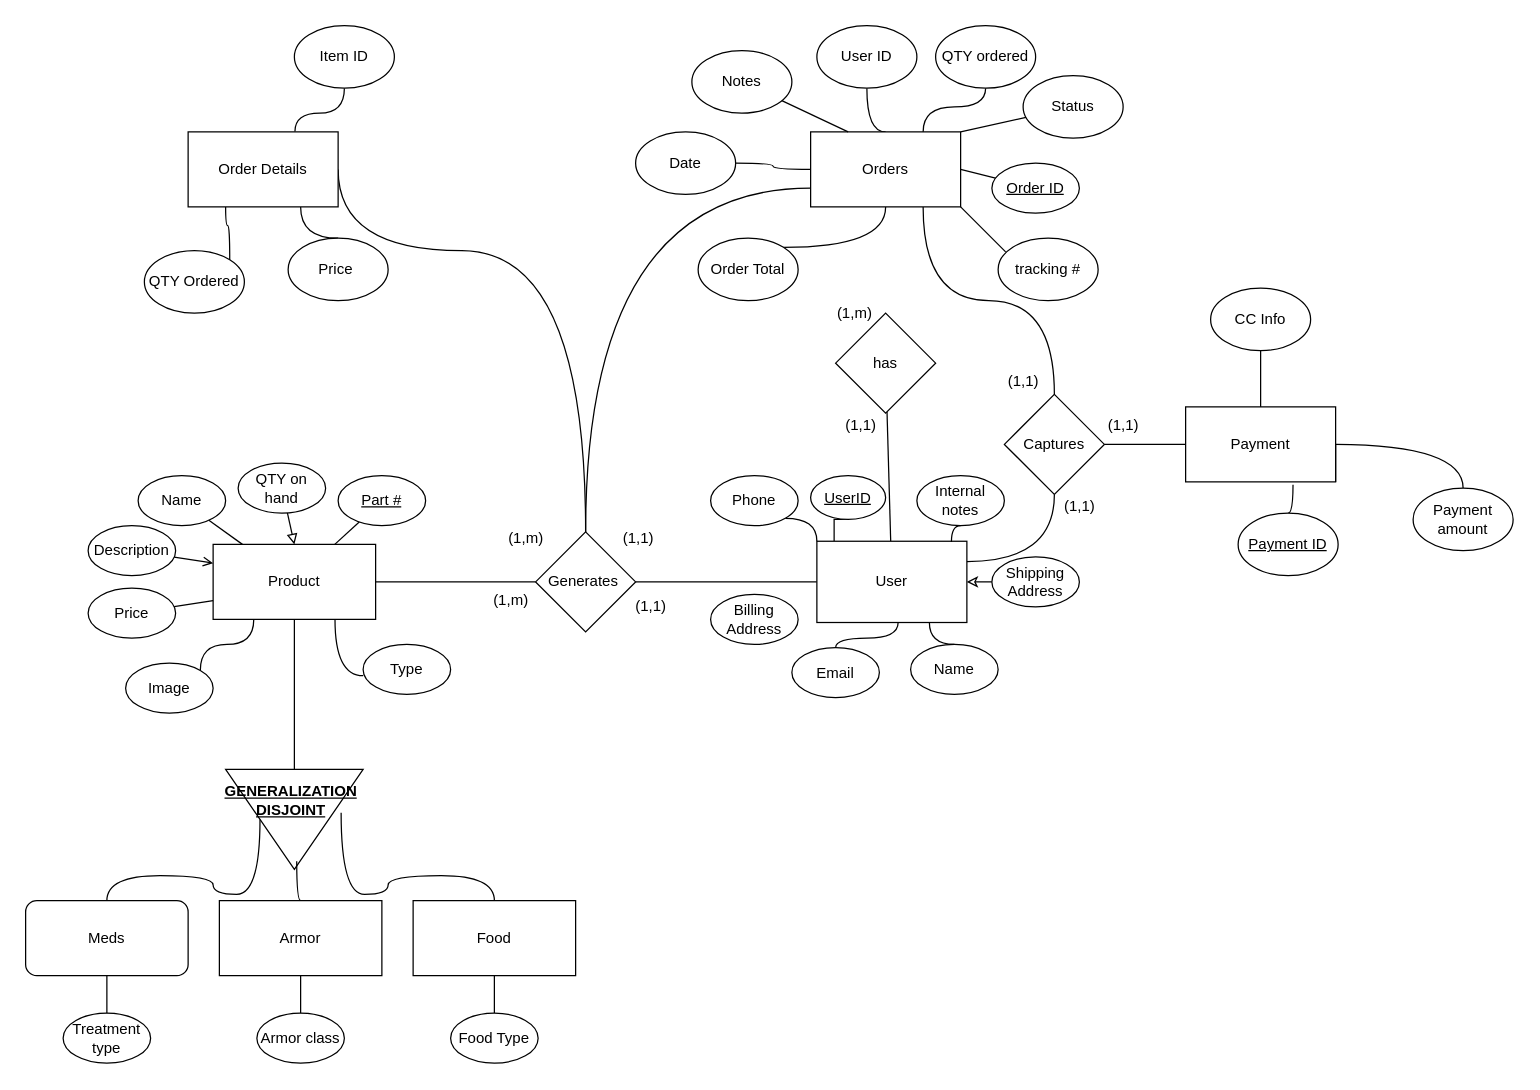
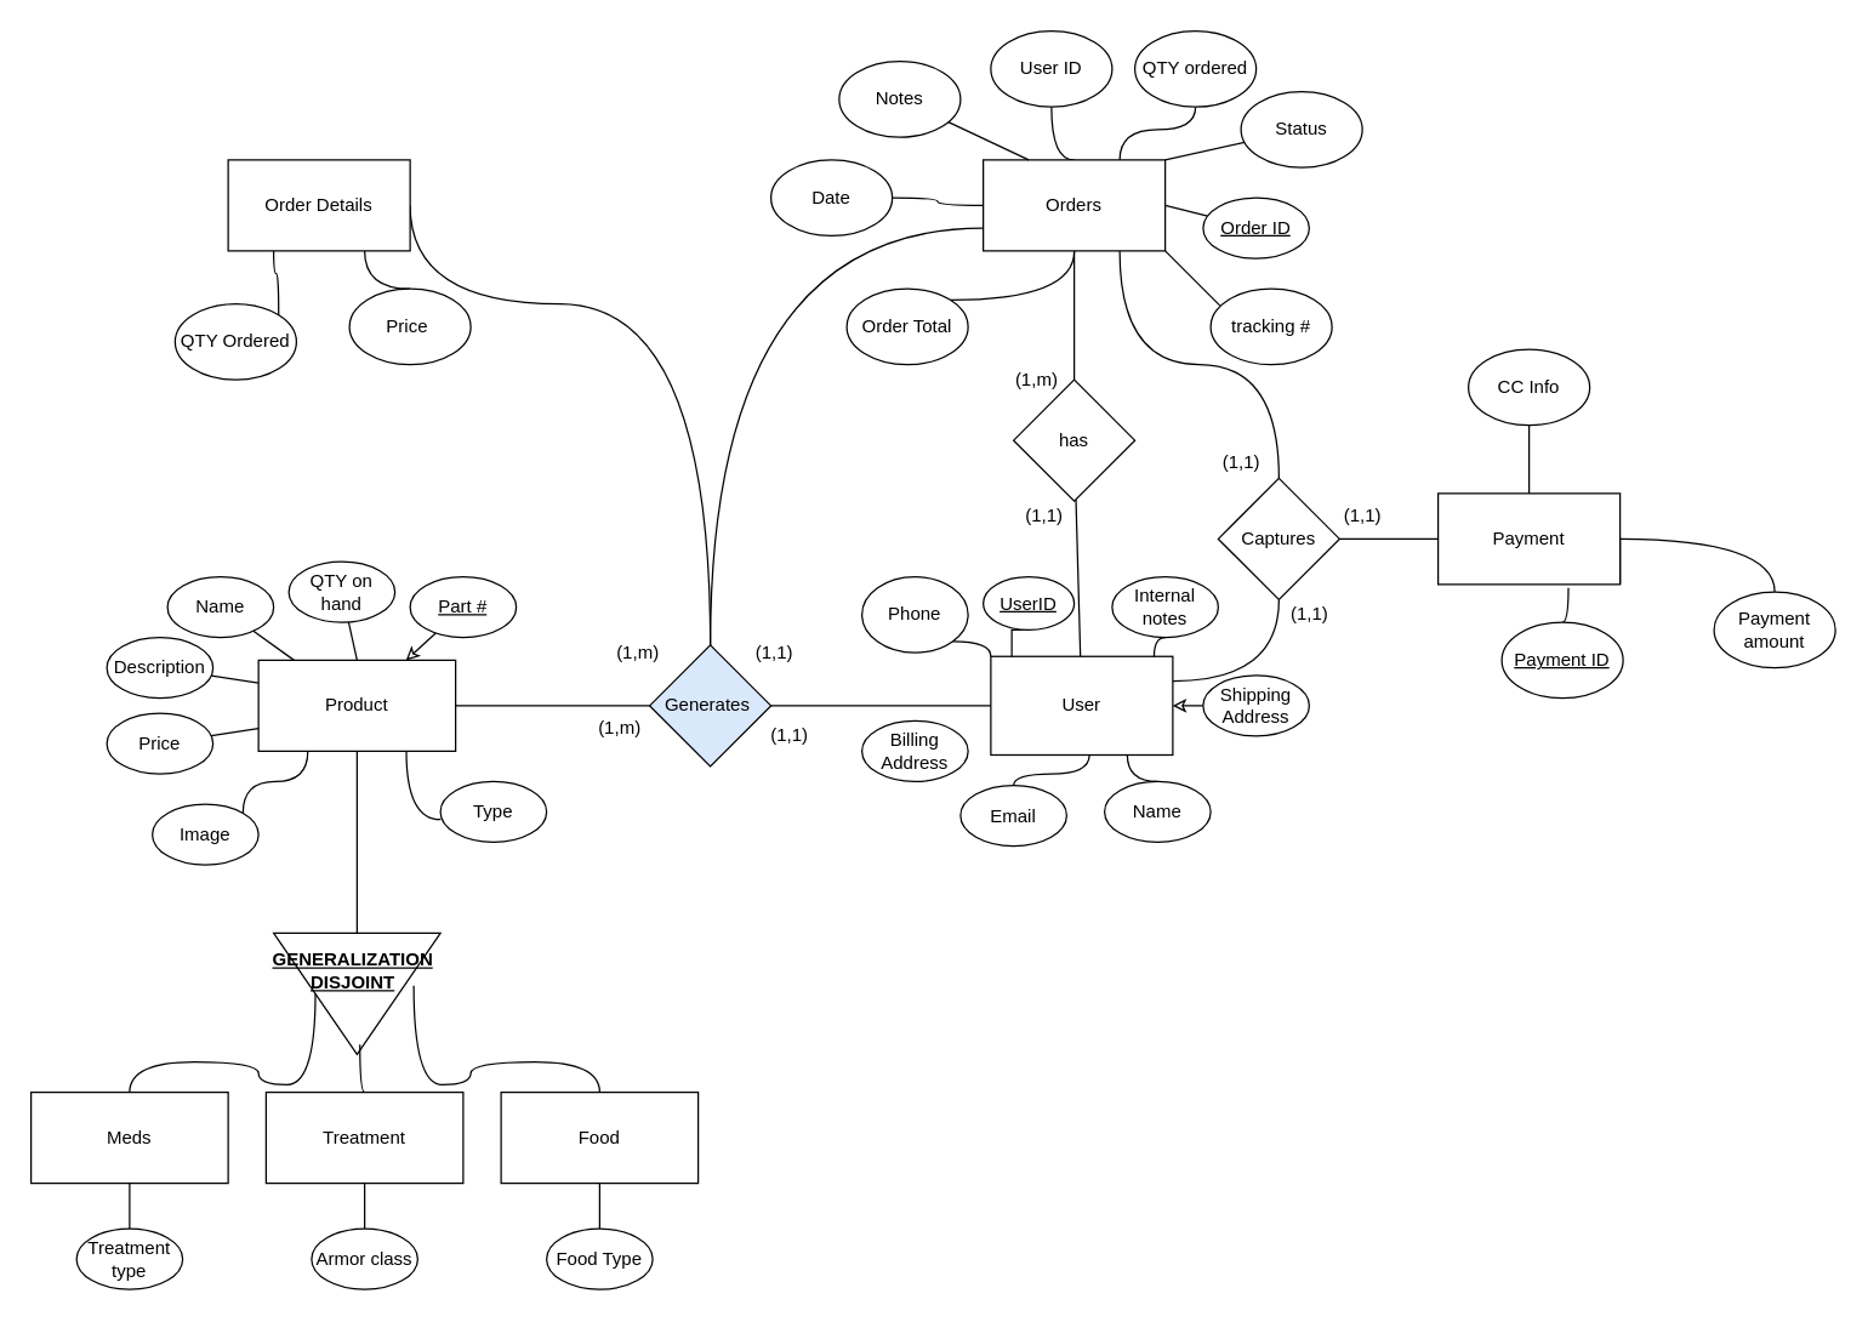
- <mxCell id="88" value="Item ID" style="ellipse;whiteSpace=wrap;html=1;" vertex="1" parent="1"><mxGeometry x="235" y="20" width="80" height="50" as="geometry" /></mxCell>
- <mxCell id="87" style="edgeStyle=orthogonalEdgeStyle;curved=1;orthogonalLoop=1;jettySize=auto;html=1;exitX=0.5;exitY=1;exitDx=0;exitDy=0;entryX=0.712;entryY=-0.004;entryDx=0;entryDy=0;entryPerimeter=0;endArrow=none;endFill=0;" edge="1" parent="1" source="88" target="86"><mxGeometry relative="1" as="geometry" /></mxCell>
+ <mxCell id="17" style="edgeStyle=none;rounded=0;orthogonalLoop=1;jettySize=auto;html=1;entryX=0.5;entryY=0;entryDx=0;entryDy=0;endArrow=none;endFill=0;" parent="1" source="21" target="43" edge="1"><mxGeometry relative="1" as="geometry" /></mxCell>
- <mxCell id="65" value="Phone" style="ellipse;whiteSpace=wrap;html=1;" parent="1" vertex="1"><mxGeometry x="568" y="380" width="70" height="40" as="geometry" /></mxCell>
+ <mxCell id="65" value="Phone" style="ellipse;whiteSpace=wrap;html=1;" parent="1" vertex="1"><mxGeometry x="568" y="380" width="70" height="50" as="geometry" /></mxCell>
- <mxCell id="7" style="edgeStyle=none;rounded=0;orthogonalLoop=1;jettySize=auto;html=1;endArrow=block;endFill=0;entryX=0.5;entryY=0;entryDx=0;entryDy=0;" parent="1" source="8" target="6" edge="1"><mxGeometry relative="1" as="geometry" /></mxCell>
+ <mxCell id="7" style="edgeStyle=none;rounded=0;orthogonalLoop=1;jettySize=auto;html=1;endArrow=none;endFill=0;entryX=0.5;entryY=0;entryDx=0;entryDy=0;" parent="1" source="8" target="6" edge="1"><mxGeometry relative="1" as="geometry" /></mxCell>
- <mxCell id="9" style="rounded=0;orthogonalLoop=1;jettySize=auto;html=1;endArrow=none;endFill=0;" parent="1" source="10" target="6" edge="1"><mxGeometry relative="1" as="geometry" /></mxCell>
+ <mxCell id="9" style="rounded=0;orthogonalLoop=1;jettySize=auto;html=1;endArrow=classic;endFill=0;" parent="1" source="10" target="6" edge="1"><mxGeometry relative="1" as="geometry" /></mxCell>
- <mxCell id="13" style="edgeStyle=none;rounded=0;orthogonalLoop=1;jettySize=auto;html=1;entryX=0;entryY=0.25;entryDx=0;entryDy=0;endArrow=open;endFill=0;" parent="1" source="14" target="6" edge="1"><mxGeometry relative="1" as="geometry" /></mxCell>
+ <mxCell id="13" style="edgeStyle=none;rounded=0;orthogonalLoop=1;jettySize=auto;html=1;entryX=0;entryY=0.25;entryDx=0;entryDy=0;endArrow=none;endFill=0;" parent="1" source="14" target="6" edge="1"><mxGeometry relative="1" as="geometry" /></mxCell>
- <mxCell id="35" value="Generates&amp;nbsp;" style="rhombus;whiteSpace=wrap;html=1;" parent="1" vertex="1"><mxGeometry x="428" y="425" width="80" height="80" as="geometry" /></mxCell>
+ <mxCell id="35" value="Generates&amp;nbsp;" style="rhombus;whiteSpace=wrap;html=1;fillColor=#dae8fc;" parent="1" vertex="1"><mxGeometry x="428" y="425" width="80" height="80" as="geometry" /></mxCell>
- <mxCell id="75" value="Meds" style="whiteSpace=wrap;html=1;rounded=1;" vertex="1" parent="1"><mxGeometry x="20" y="720" width="130" height="60" as="geometry" /></mxCell>
+ <mxCell id="75" value="Meds" style="rounded=0;whiteSpace=wrap;html=1;" vertex="1" parent="1"><mxGeometry x="20" y="720" width="130" height="60" as="geometry" /></mxCell>
- <mxCell id="77" value="Armor" style="rounded=0;whiteSpace=wrap;html=1;" vertex="1" parent="1"><mxGeometry x="175" y="720" width="130" height="60" as="geometry" /></mxCell>
+ <mxCell id="77" value="Treatment" style="rounded=0;whiteSpace=wrap;html=1;" vertex="1" parent="1"><mxGeometry x="175" y="720" width="130" height="60" as="geometry" /></mxCell>
